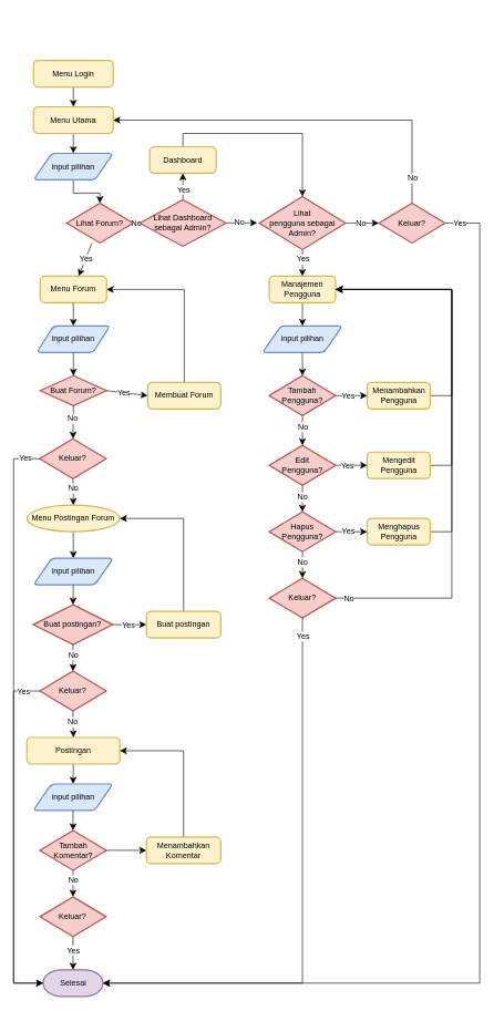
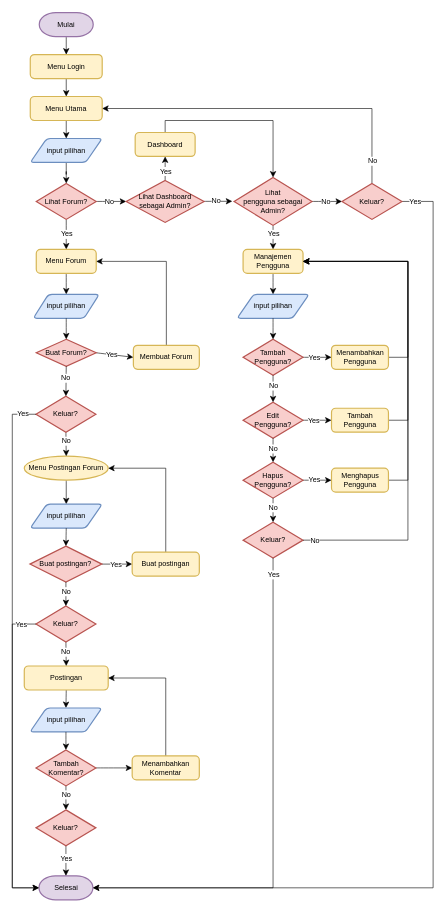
+ <mxCell id="3" value="Mulai" style="strokeWidth=2;html=1;shape=mxgraph.flowchart.terminator;whiteSpace=wrap;fillColor=#e1d5e7;strokeColor=#9673a6;" vertex="1" parent="1"><mxGeometry x="65" y="20" width="90" height="40" as="geometry" /></mxCell>
+ <mxCell id="2" style="edgeStyle=none;curved=1;rounded=0;orthogonalLoop=1;jettySize=auto;html=1;exitX=0.5;exitY=1;exitDx=0;exitDy=0;exitPerimeter=0;entryX=0.5;entryY=0;entryDx=0;entryDy=0;fontFamily=Helvetica;fontSize=12;fontColor=default;startSize=8;endSize=8;" edge="1" parent="1" source="3" target="7"><mxGeometry relative="1" as="geometry" /></mxCell>
- <mxCell id="15" value="Lihat Forum?" style="strokeWidth=2;html=1;shape=mxgraph.flowchart.decision;whiteSpace=wrap;strokeColor=#b85450;align=center;verticalAlign=middle;fontFamily=Helvetica;fontSize=12;fillColor=#f8cecc;" vertex="1" parent="1"><mxGeometry x="100" y="305" width="100" height="60" as="geometry" /></mxCell>
+ <mxCell id="15" value="Lihat Forum?" style="strokeWidth=2;html=1;shape=mxgraph.flowchart.decision;whiteSpace=wrap;strokeColor=#b85450;align=center;verticalAlign=middle;fontFamily=Helvetica;fontSize=12;fillColor=#f8cecc;" vertex="1" parent="1"><mxGeometry x="60" y="305" width="100" height="60" as="geometry" /></mxCell>
- <mxCell id="70" value="Mengedit&lt;div&gt;Pengguna&lt;/div&gt;" style="rounded=1;whiteSpace=wrap;html=1;absoluteArcSize=1;arcSize=14;strokeWidth=2;strokeColor=#d6b656;align=center;verticalAlign=middle;fontFamily=Helvetica;fontSize=12;fillColor=#fff2cc;" vertex="1" parent="1"><mxGeometry x="552.5" y="680" width="95" height="40" as="geometry" /></mxCell>
+ <mxCell id="70" value="Tambah&lt;div&gt;Pengguna&lt;/div&gt;" style="rounded=1;whiteSpace=wrap;html=1;absoluteArcSize=1;arcSize=14;strokeWidth=2;strokeColor=#d6b656;align=center;verticalAlign=middle;fontFamily=Helvetica;fontSize=12;fillColor=#fff2cc;" vertex="1" parent="1"><mxGeometry x="552.5" y="680" width="95" height="40" as="geometry" /></mxCell>
